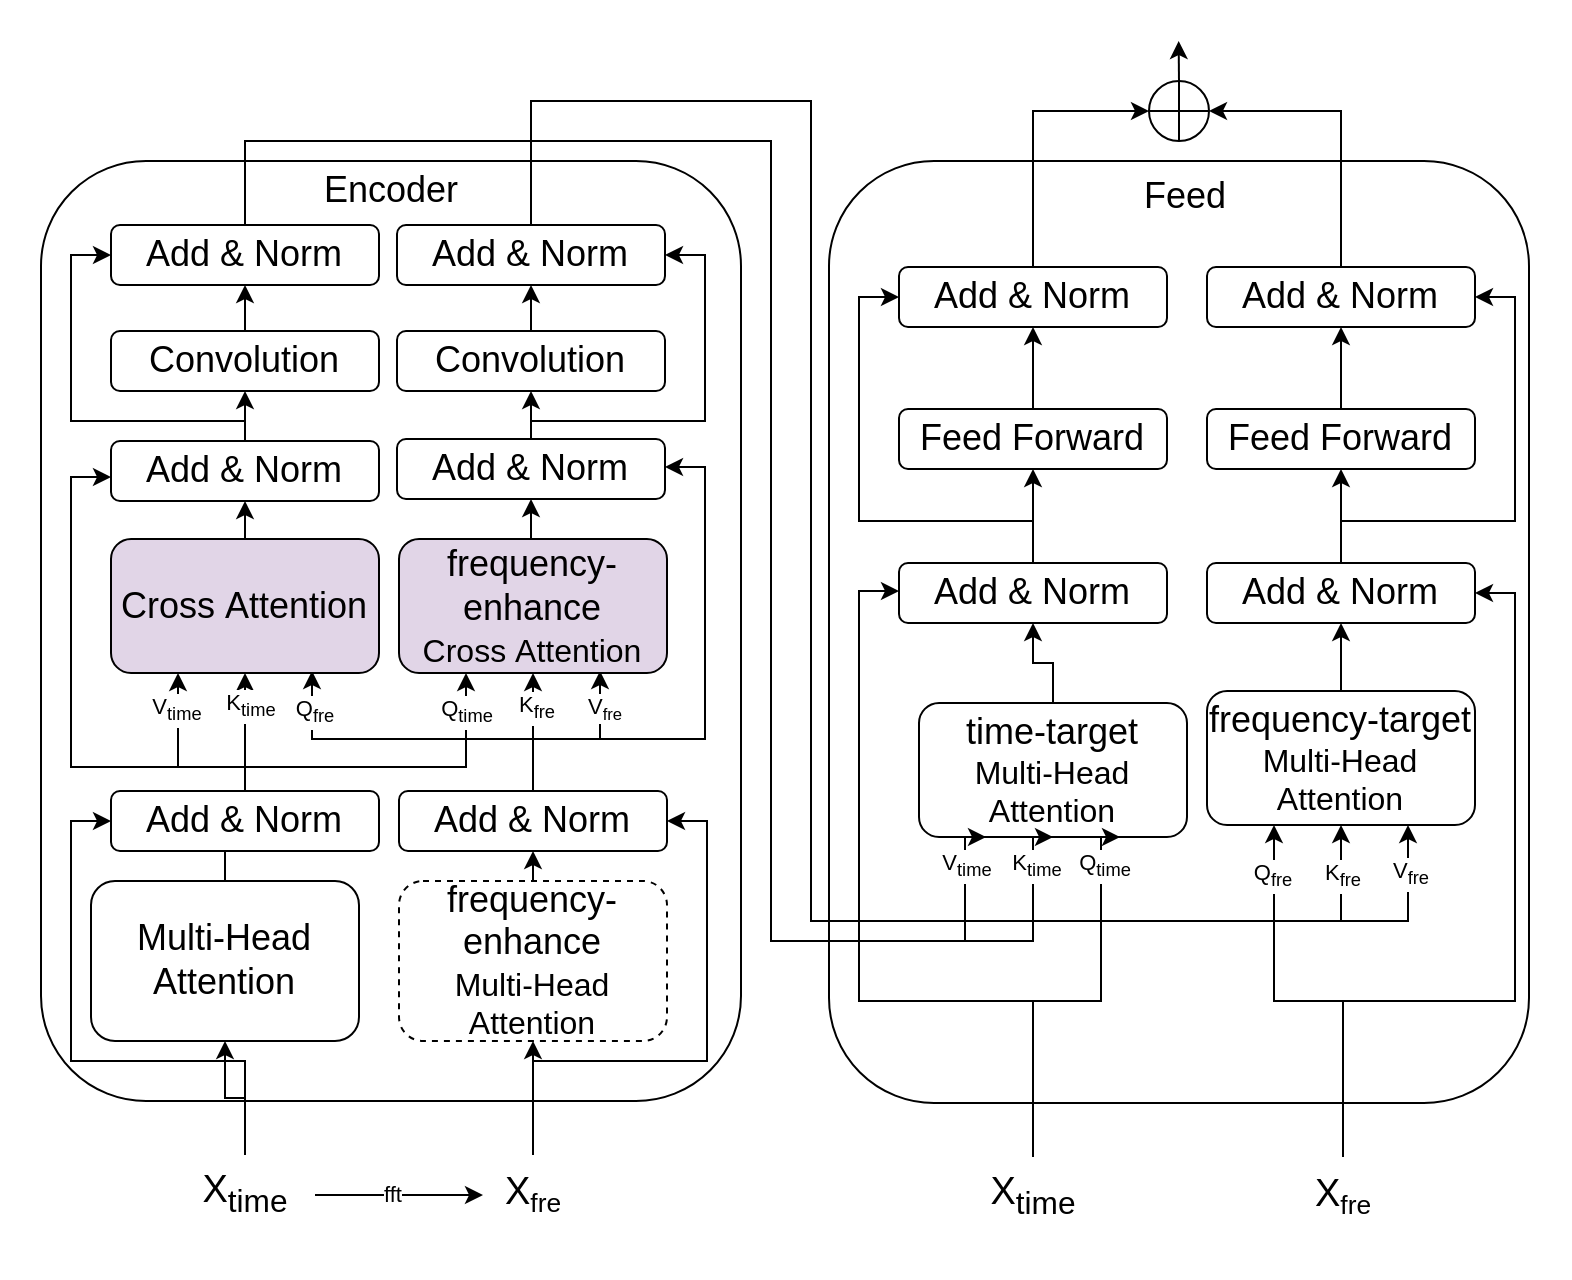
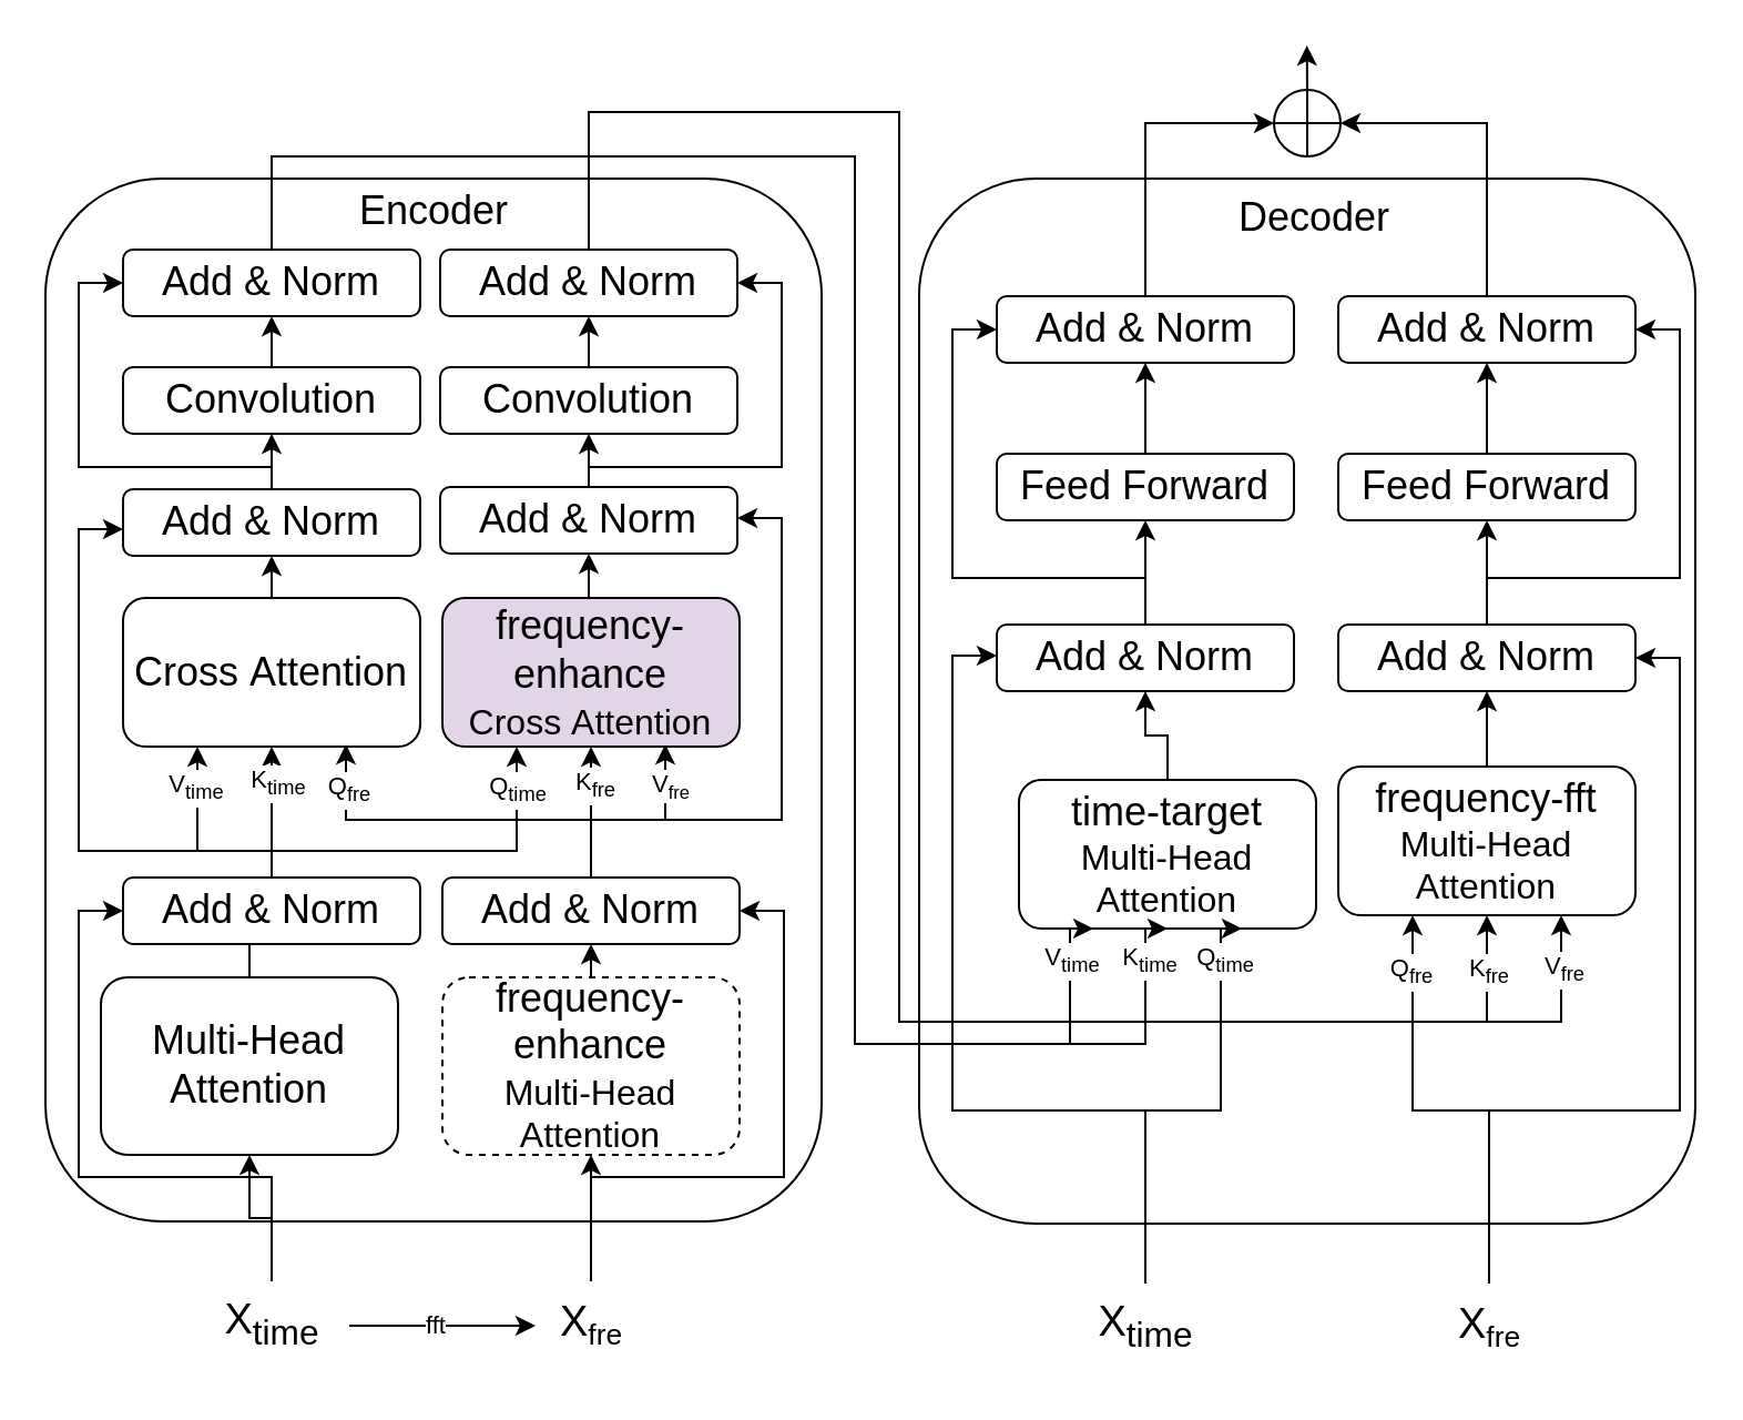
- <mxCell id="77" value="&lt;font style=&quot;font-size: 18px;&quot;&gt;Feed&lt;/font&gt;" style="text;html=1;align=center;verticalAlign=middle;resizable=0;points=[];autosize=1;strokeColor=none;fillColor=none;" parent="1" vertex="1"><mxGeometry x="547" y="78" width="90" height="40" as="geometry" /></mxCell>
+ <mxCell id="77" value="&lt;font style=&quot;font-size: 18px;&quot;&gt;Decoder&lt;/font&gt;" style="text;html=1;align=center;verticalAlign=middle;resizable=0;points=[];autosize=1;strokeColor=none;fillColor=none;" parent="1" vertex="1"><mxGeometry x="547" y="78" width="90" height="40" as="geometry" /></mxCell>
- <mxCell id="22" value="&lt;font style=&quot;font-size: 18px;&quot;&gt;&lt;span style=&quot;background-color: initial;&quot;&gt;&lt;font style=&quot;&quot;&gt;Cross&amp;nbsp;&lt;/font&gt;&lt;/span&gt;&lt;span style=&quot;background-color: initial;&quot;&gt;Attention&lt;/span&gt;&lt;/font&gt;" style="rounded=1;whiteSpace=wrap;html=1;fillColor=#e1d5e7;" parent="1" vertex="1"><mxGeometry x="55" y="269" width="134" height="67" as="geometry" /></mxCell>
+ <mxCell id="22" value="&lt;font style=&quot;font-size: 18px;&quot;&gt;&lt;span style=&quot;background-color: initial;&quot;&gt;&lt;font style=&quot;&quot;&gt;Cross&amp;nbsp;&lt;/font&gt;&lt;/span&gt;&lt;span style=&quot;background-color: initial;&quot;&gt;Attention&lt;/span&gt;&lt;/font&gt;" style="rounded=1;whiteSpace=wrap;html=1;" parent="1" vertex="1"><mxGeometry x="55" y="269" width="134" height="67" as="geometry" /></mxCell>
- <mxCell id="49" value="&lt;font style=&quot;font-size: 18px;&quot;&gt;frequency-target&lt;/font&gt;&lt;div&gt;&lt;font size=&quot;3&quot;&gt;Multi-Head Attention&lt;/font&gt;&lt;/div&gt;" style="rounded=1;whiteSpace=wrap;html=1;" parent="1" vertex="1"><mxGeometry x="603" y="345" width="134" height="67" as="geometry" /></mxCell>
+ <mxCell id="49" value="&lt;font style=&quot;font-size: 18px;&quot;&gt;frequency-fft&lt;/font&gt;&lt;div&gt;&lt;font size=&quot;3&quot;&gt;Multi-Head Attention&lt;/font&gt;&lt;/div&gt;" style="rounded=1;whiteSpace=wrap;html=1;" parent="1" vertex="1"><mxGeometry x="603" y="345" width="134" height="67" as="geometry" /></mxCell>
